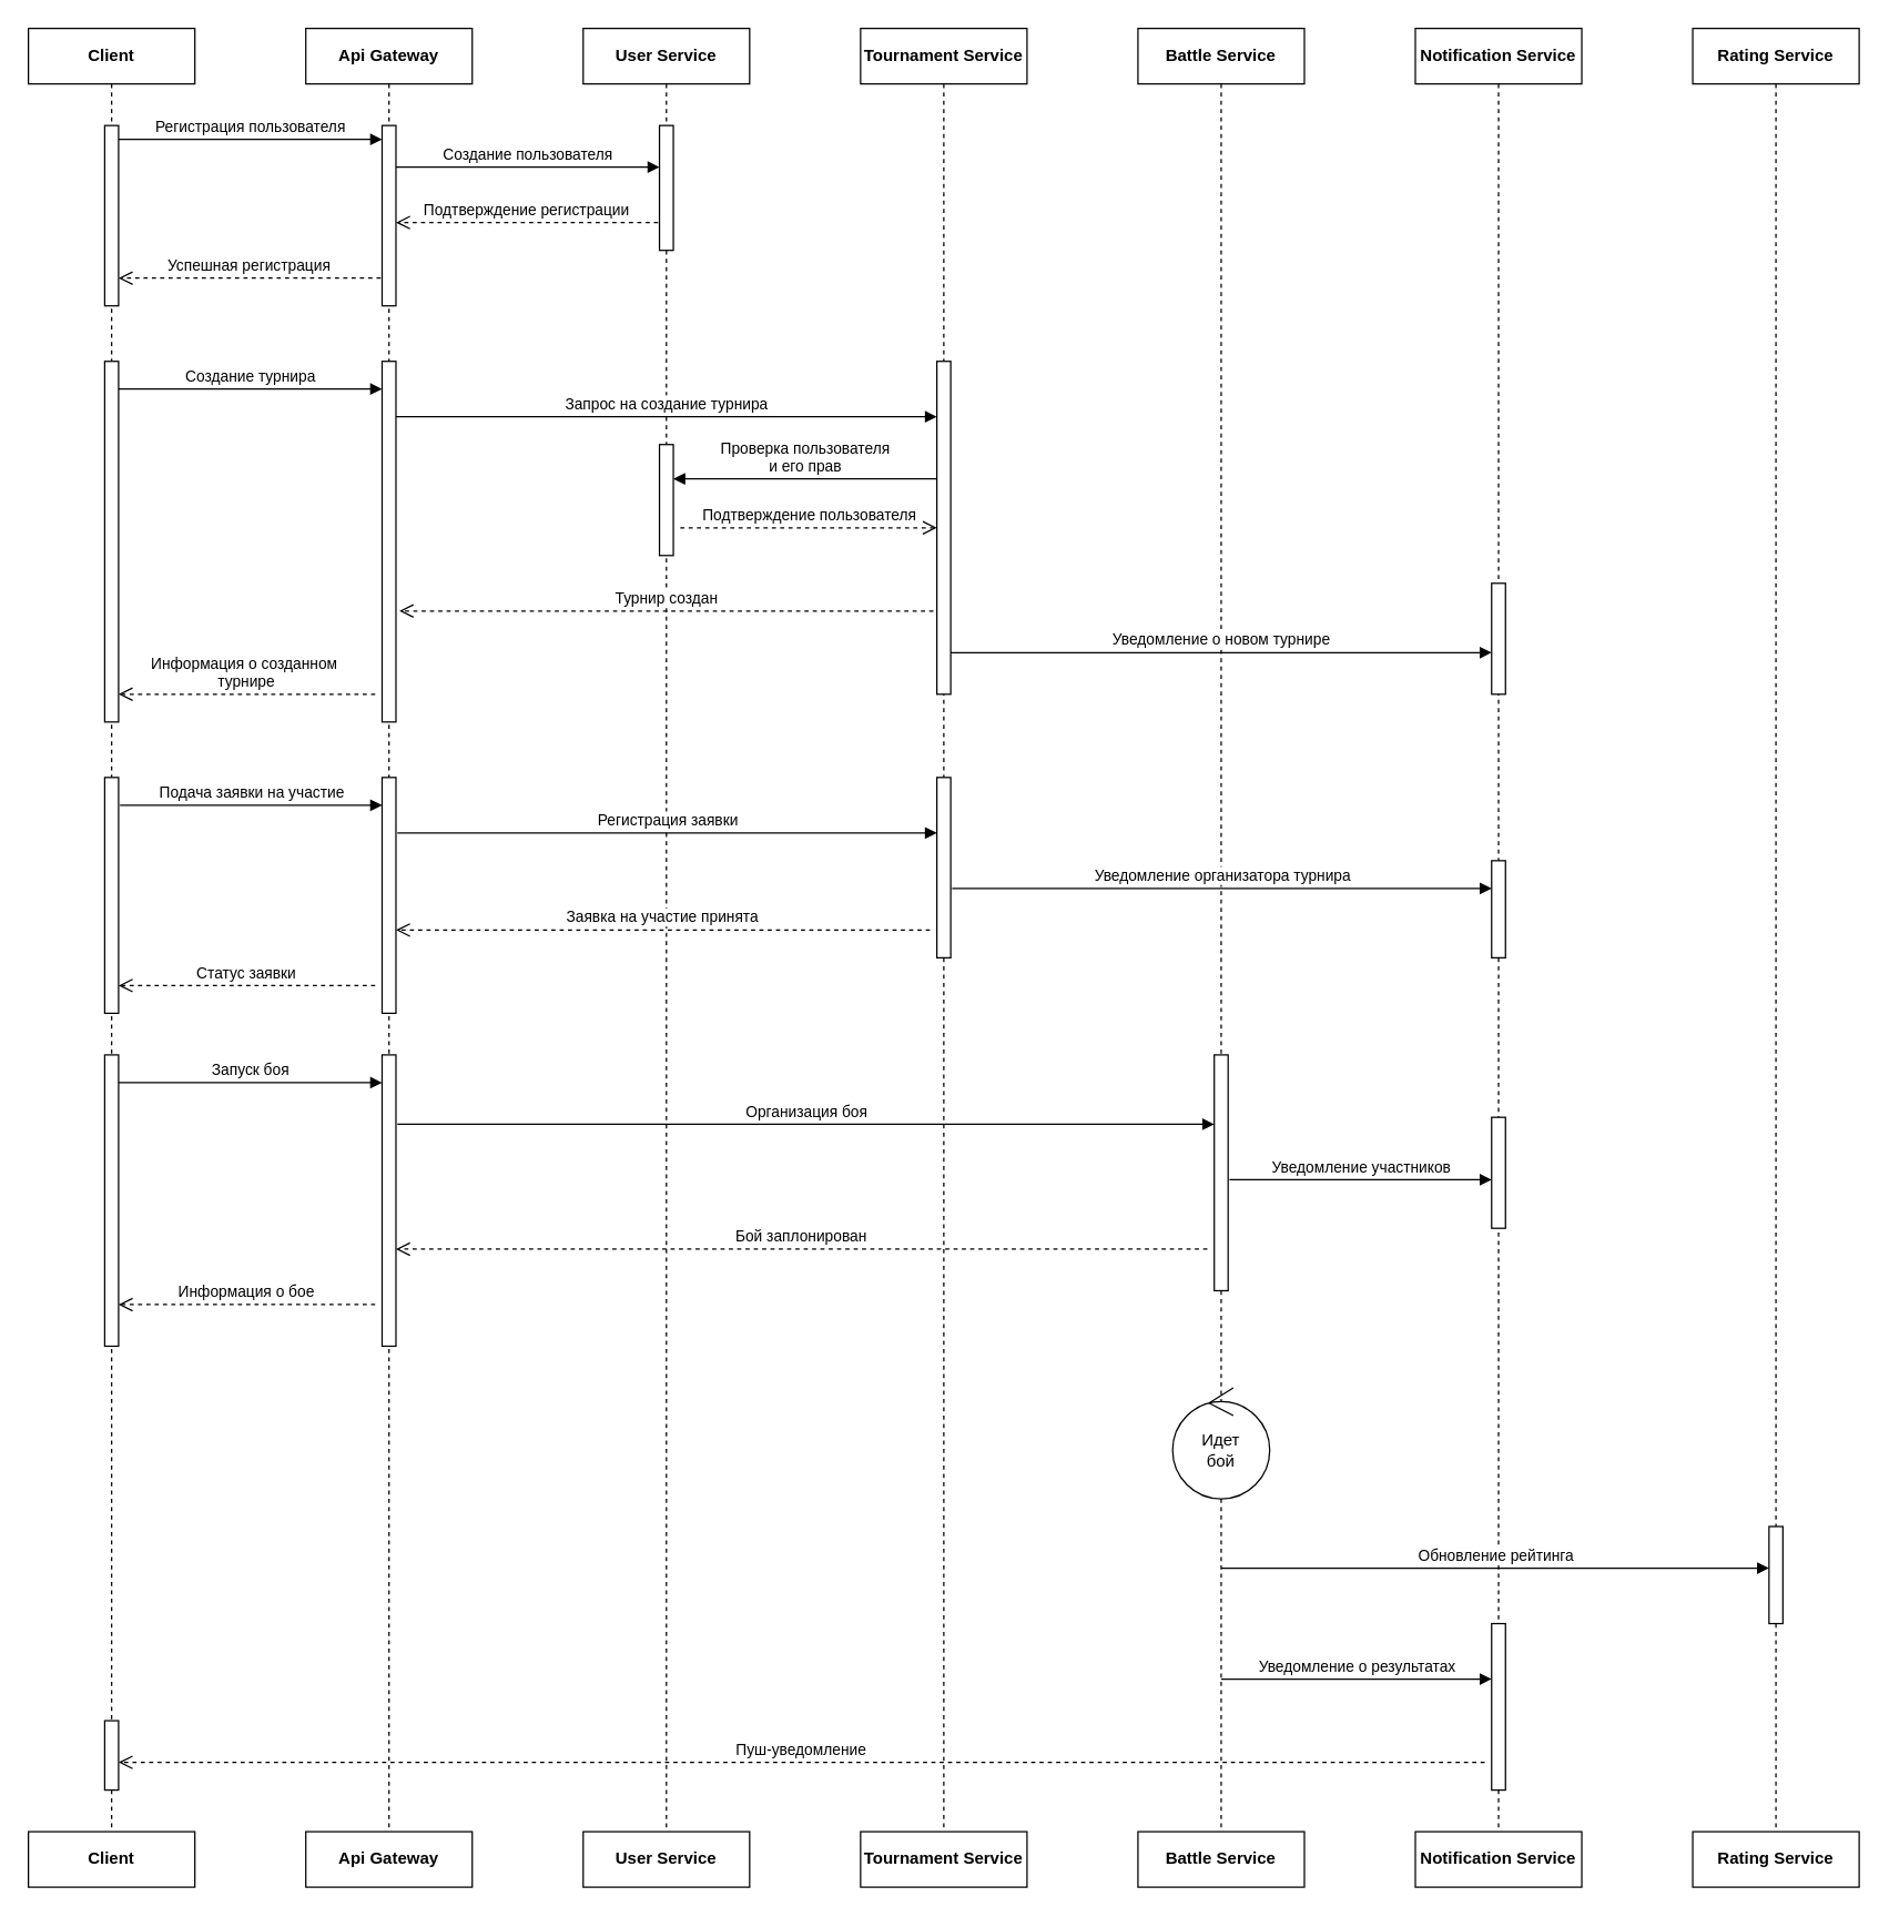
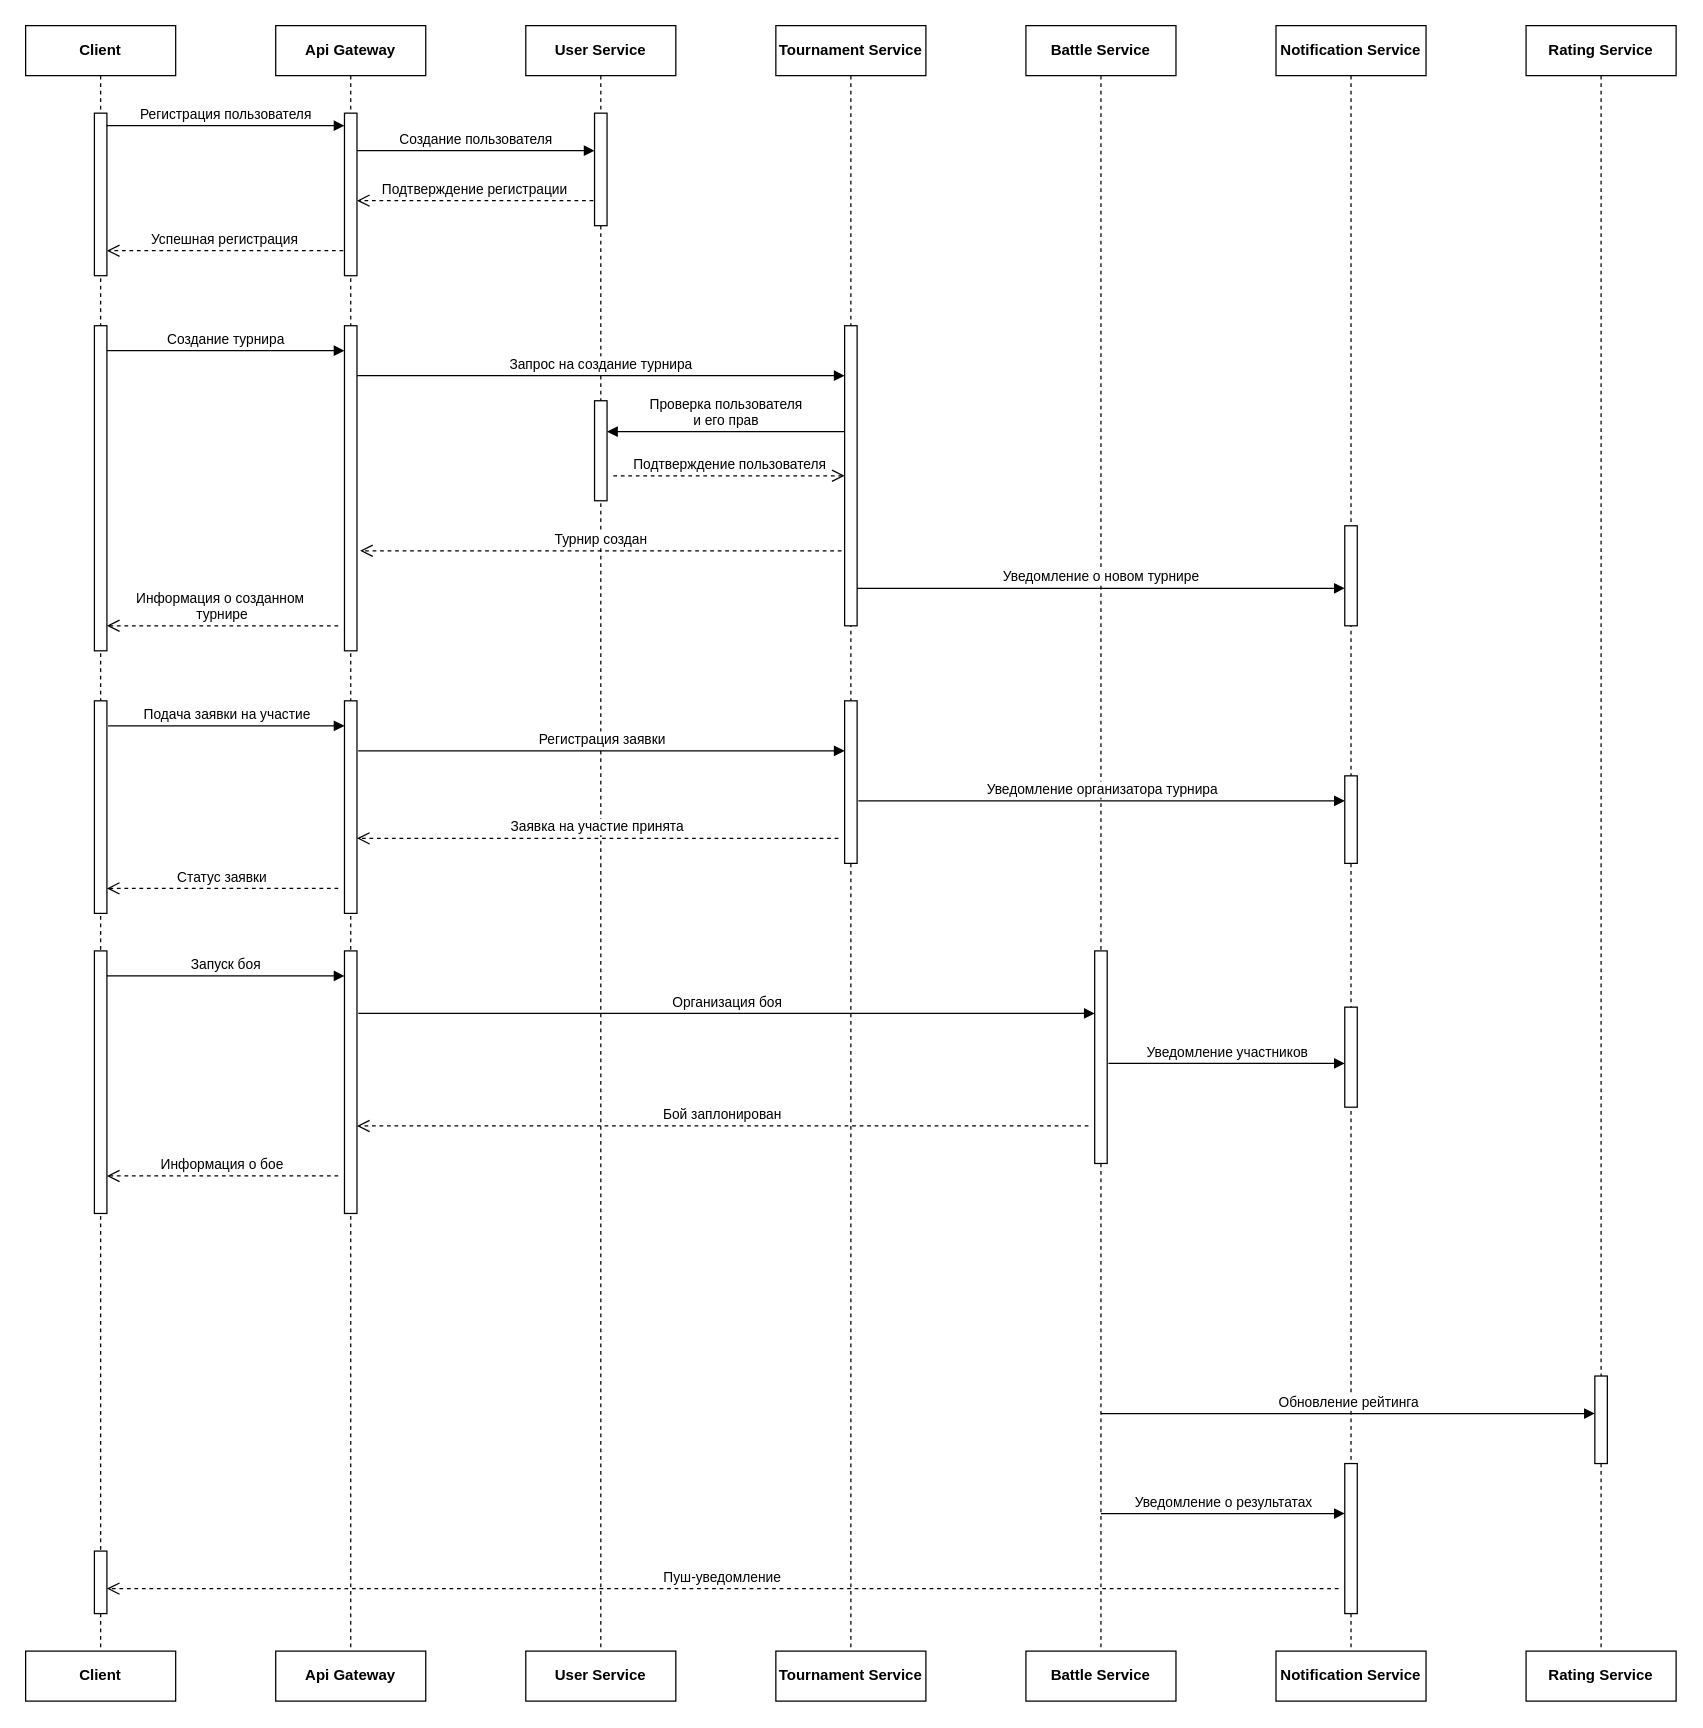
- <mxCell id="49" value="Идет&lt;div&gt;бой&lt;/div&gt;" style="ellipse;shape=umlControl;whiteSpace=wrap;html=1;" vertex="1" parent="1"><mxGeometry x="845" y="1000" width="70" height="80" as="geometry" /></mxCell>
